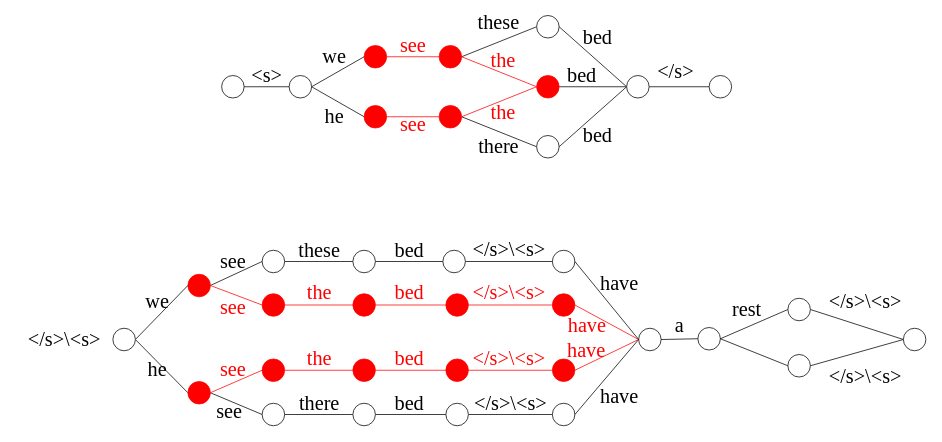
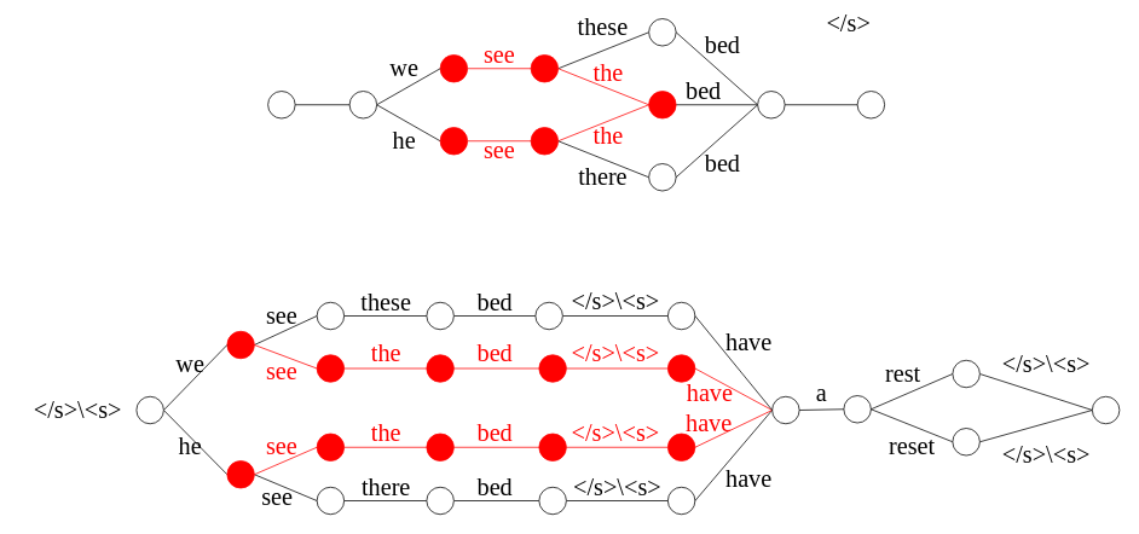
- <mxCell id="37" value="&lt;font style=&quot;font-size: 27px&quot; face=&quot;Georgia&quot;&gt;&amp;lt;/s&amp;gt;&lt;/font&gt;" style="text;html=1;align=center;verticalAlign=middle;resizable=0;points=[];autosize=1;strokeColor=none;fillColor=none;" parent="1" vertex="1"><mxGeometry x="865" y="85" width="70" height="20" as="geometry" /></mxCell>
+ <mxCell id="37" value="&lt;font style=&quot;font-size: 27px&quot; face=&quot;Georgia&quot;&gt;&amp;lt;/s&amp;gt;&lt;/font&gt;" style="text;html=1;align=center;verticalAlign=middle;resizable=0;points=[];autosize=1;strokeColor=none;fillColor=none;" parent="1" vertex="1"><mxGeometry x="900" y="15" width="70" height="20" as="geometry" /></mxCell>
- <mxCell id="25" value="&lt;font style=&quot;font-size: 27px&quot; face=&quot;Georgia&quot;&gt;&amp;lt;s&amp;gt;&lt;/font&gt;" style="text;html=1;align=center;verticalAlign=middle;resizable=0;points=[];autosize=1;strokeColor=none;fillColor=none;" parent="1" vertex="1"><mxGeometry x="325" y="90" width="60" height="20" as="geometry" /></mxCell>
+ <mxCell id="82" value="&lt;font style=&quot;font-size: 27px&quot; face=&quot;Georgia&quot;&gt;reset&lt;/font&gt;" style="text;html=1;align=center;verticalAlign=middle;resizable=0;points=[];autosize=1;strokeColor=none;fillColor=none;" parent="1" vertex="1"><mxGeometry x="970" y="482" width="70" height="20" as="geometry" /></mxCell>
